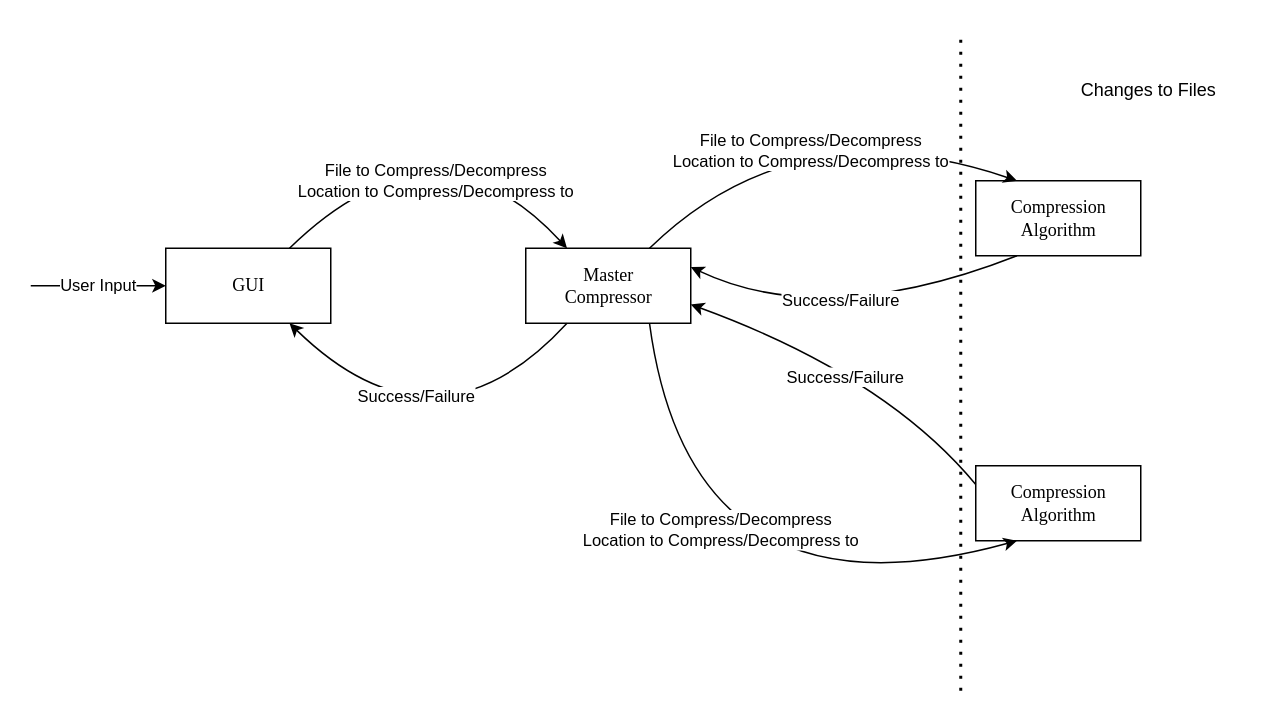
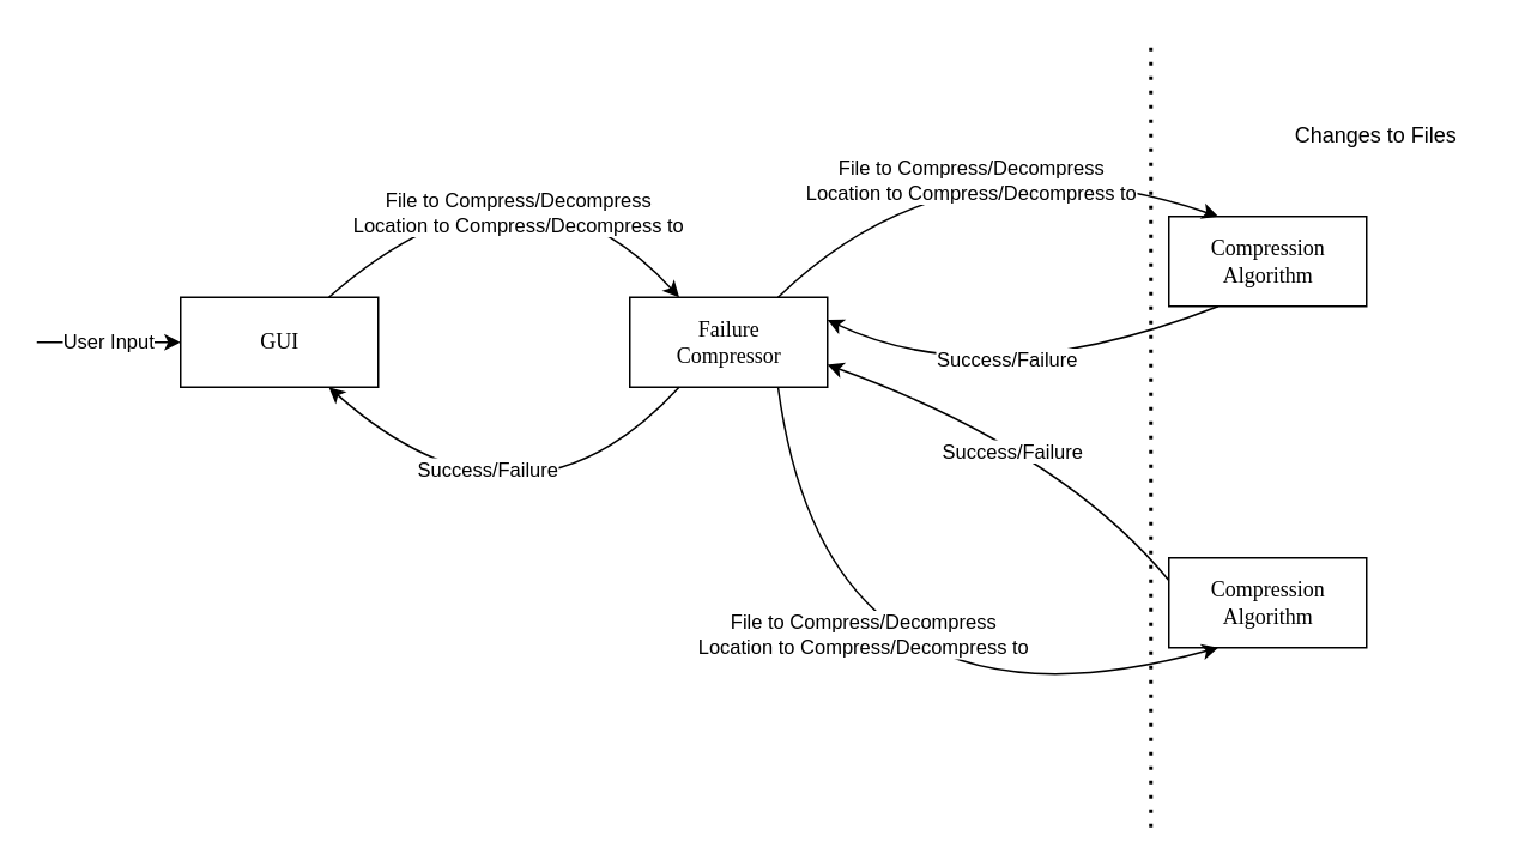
- <mxCell id="15" value="Changes to Files" style="text;html=1;align=center;verticalAlign=middle;resizable=0;points=[];autosize=1;strokeColor=none;fillColor=none;" vertex="1" parent="1"><mxGeometry x="710" y="45" width="110" height="30" as="geometry" /></mxCell>
+ <mxCell id="15" value="Changes to Files" style="text;html=1;align=center;verticalAlign=middle;resizable=0;points=[];autosize=1;strokeColor=none;fillColor=none;" vertex="1" parent="1"><mxGeometry x="710" y="60" width="110" height="30" as="geometry" /></mxCell>
- <mxCell id="2" value="GUI" style="html=1;rounded=0;shadow=0;comic=0;labelBackgroundColor=none;strokeWidth=1;fontFamily=Verdana;fontSize=12;align=center;" parent="1" vertex="1"><mxGeometry x="110" y="165" width="110" height="50" as="geometry" /></mxCell>
+ <mxCell id="2" value="GUI" style="html=1;rounded=0;shadow=0;comic=0;labelBackgroundColor=none;strokeWidth=1;fontFamily=Verdana;fontSize=12;align=center;" parent="1" vertex="1"><mxGeometry x="100" y="165" width="110" height="50" as="geometry" /></mxCell>
- <mxCell id="3" value="Master&lt;br&gt;Compressor" style="html=1;rounded=0;shadow=0;comic=0;labelBackgroundColor=none;strokeWidth=1;fontFamily=Verdana;fontSize=12;align=center;" parent="1" vertex="1"><mxGeometry x="350" y="165" width="110" height="50" as="geometry" /></mxCell>
+ <mxCell id="3" value="Failure&lt;br&gt;Compressor" style="html=1;rounded=0;shadow=0;comic=0;labelBackgroundColor=none;strokeWidth=1;fontFamily=Verdana;fontSize=12;align=center;" parent="1" vertex="1"><mxGeometry x="350" y="165" width="110" height="50" as="geometry" /></mxCell>
